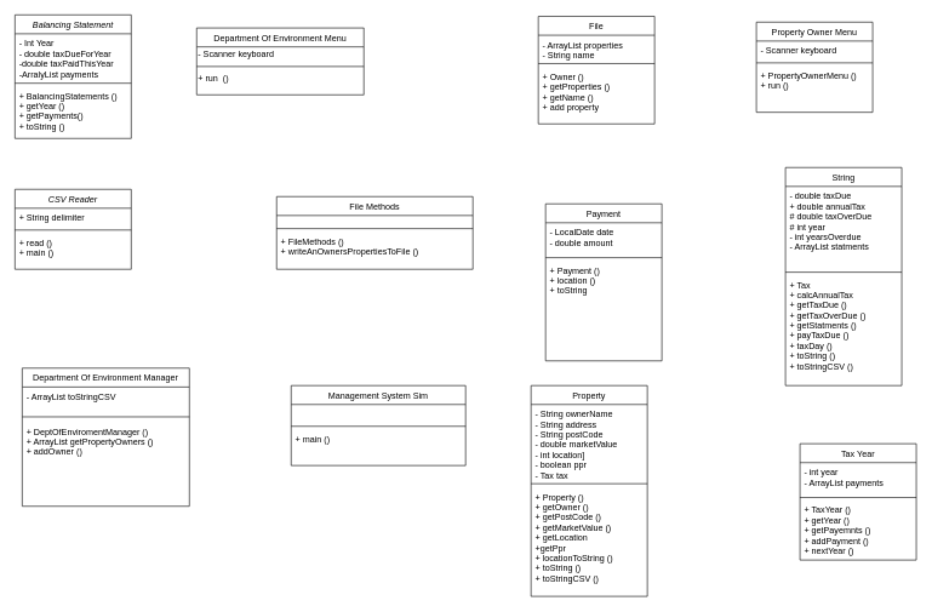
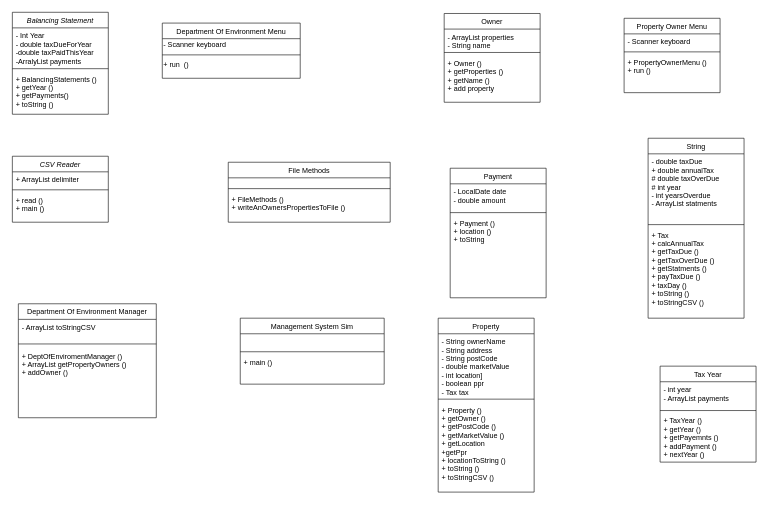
- <mxCell id="27" value="File" style="swimlane;fontStyle=0;align=center;verticalAlign=top;childLayout=stackLayout;horizontal=1;startSize=26;horizontalStack=0;resizeParent=1;resizeLast=0;collapsible=1;marginBottom=0;rounded=0;shadow=0;strokeWidth=1;" vertex="1" parent="1"><mxGeometry x="740" y="22" width="160" height="148" as="geometry"><mxRectangle x="550" y="140" width="160" height="26" as="alternateBounds" /></mxGeometry></mxCell>
+ <mxCell id="27" value="Owner" style="swimlane;fontStyle=0;align=center;verticalAlign=top;childLayout=stackLayout;horizontal=1;startSize=26;horizontalStack=0;resizeParent=1;resizeLast=0;collapsible=1;marginBottom=0;rounded=0;shadow=0;strokeWidth=1;" vertex="1" parent="1"><mxGeometry x="740" y="22" width="160" height="148" as="geometry"><mxRectangle x="550" y="140" width="160" height="26" as="alternateBounds" /></mxGeometry></mxCell>
- <mxCell id="15" value="+ String delimiter" style="text;align=left;verticalAlign=top;spacingLeft=4;spacingRight=4;overflow=hidden;rotatable=0;points=[[0,0.5],[1,0.5]];portConstraint=eastwest;rounded=0;shadow=0;html=0;" vertex="1" parent="14"><mxGeometry y="26" width="160" height="26" as="geometry" /></mxCell>
+ <mxCell id="15" value="+ ArrayList delimiter" style="text;align=left;verticalAlign=top;spacingLeft=4;spacingRight=4;overflow=hidden;rotatable=0;points=[[0,0.5],[1,0.5]];portConstraint=eastwest;rounded=0;shadow=0;html=0;" vertex="1" parent="14"><mxGeometry y="26" width="160" height="26" as="geometry" /></mxCell>
